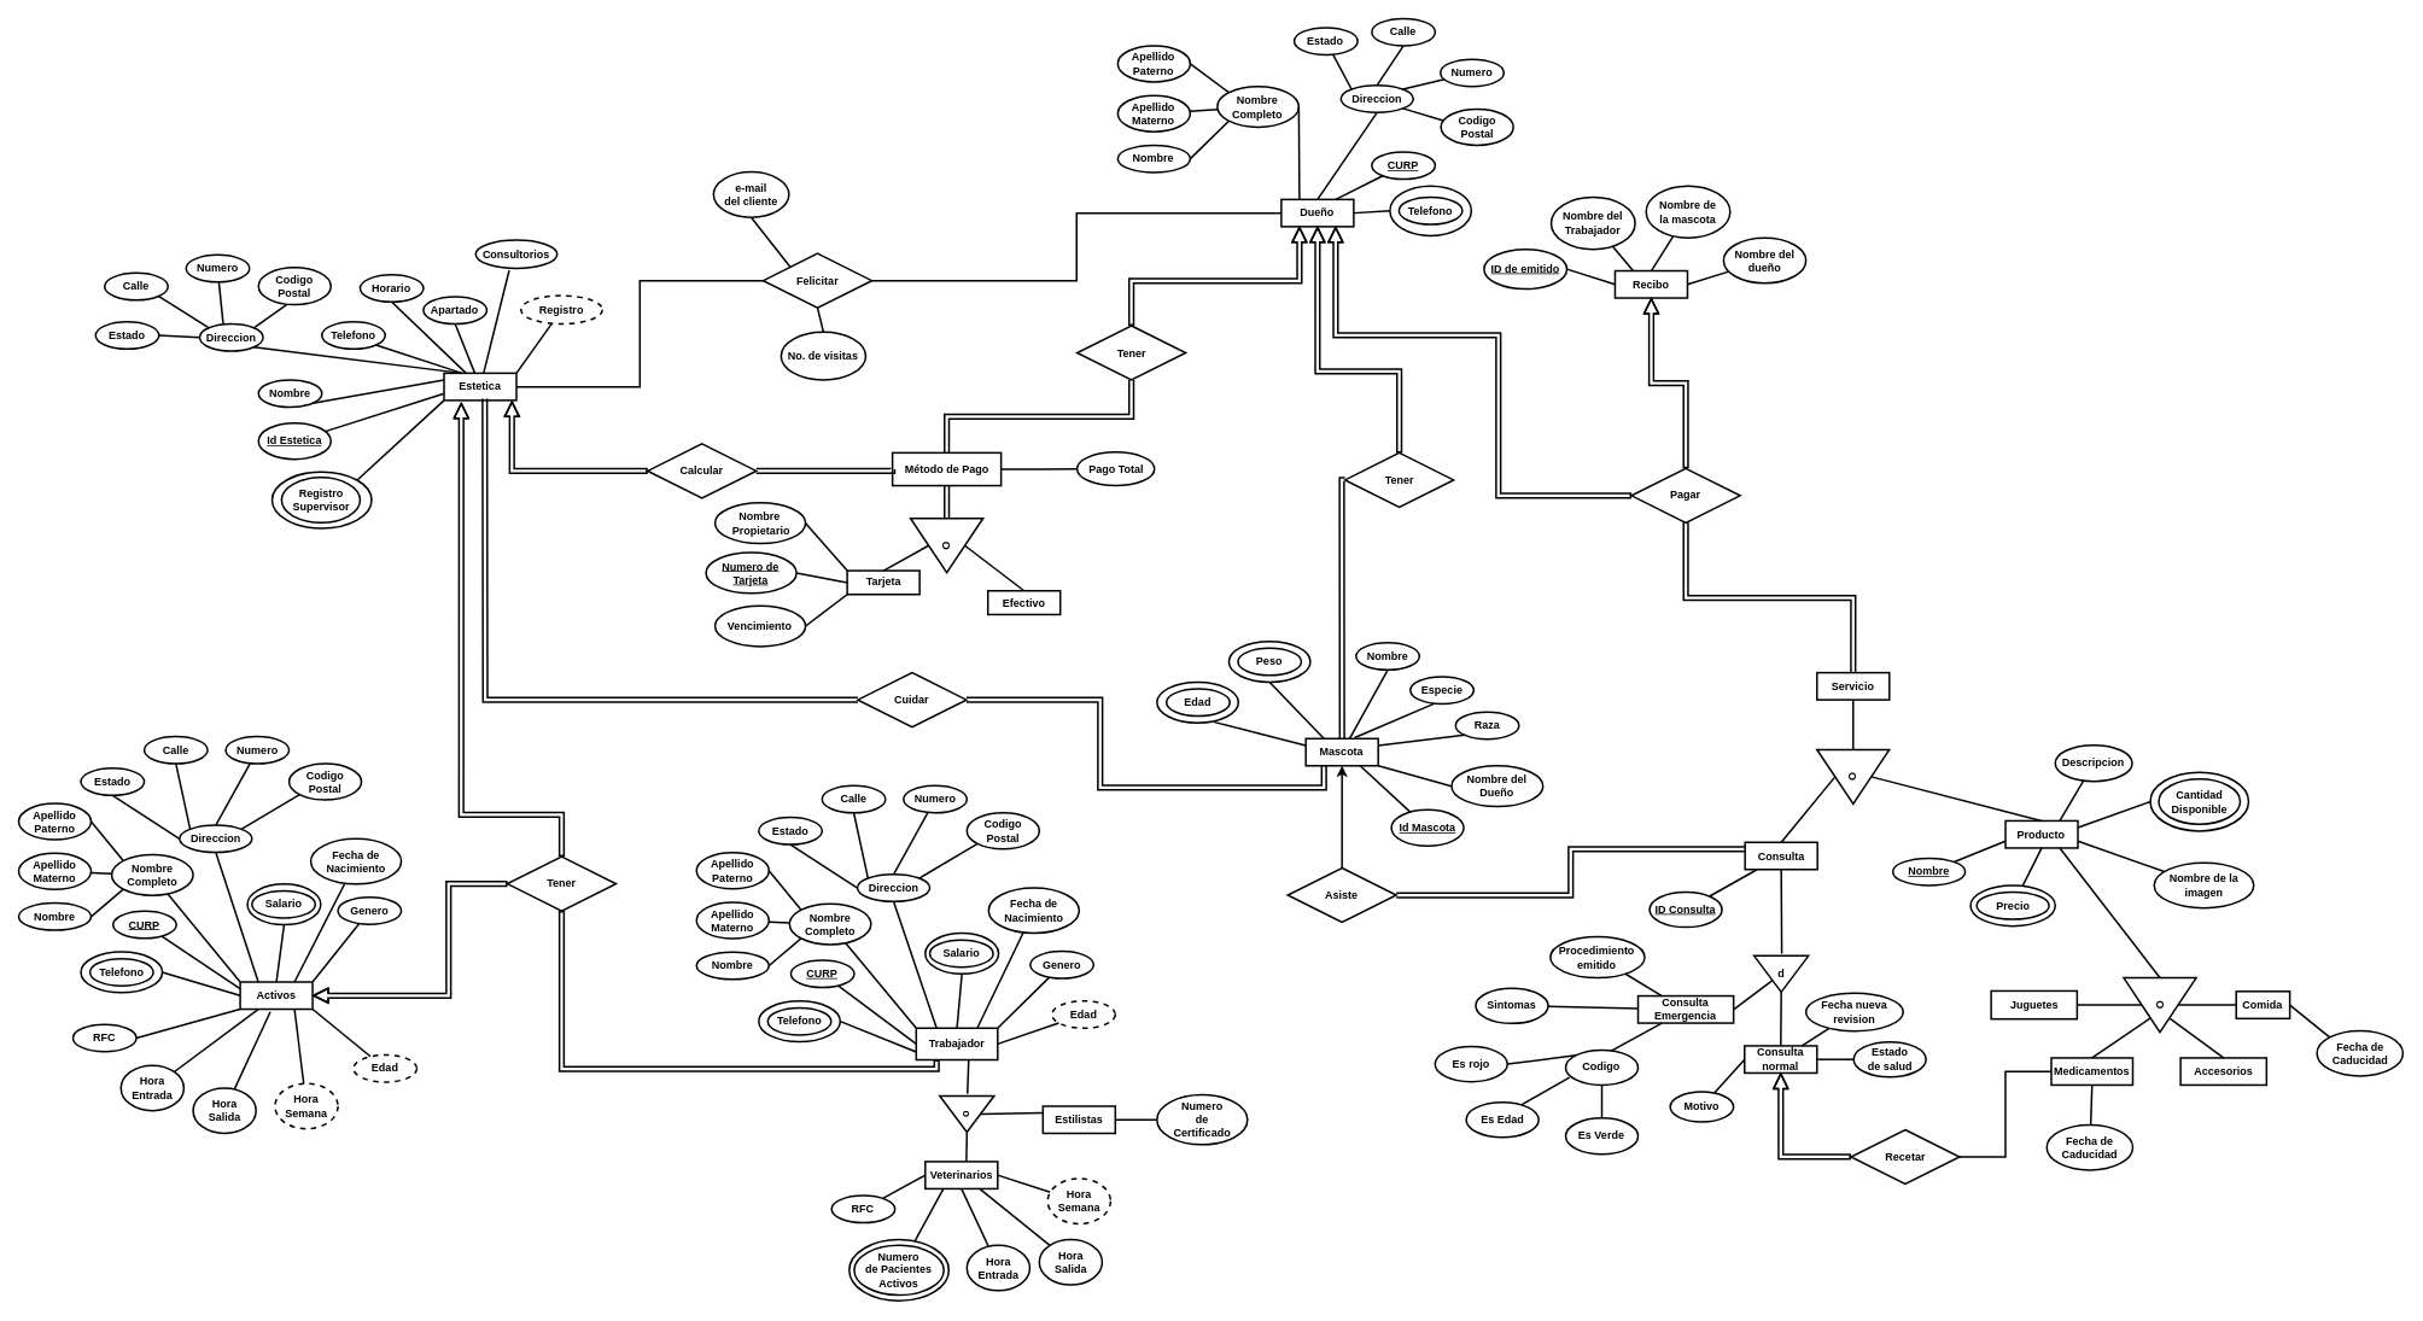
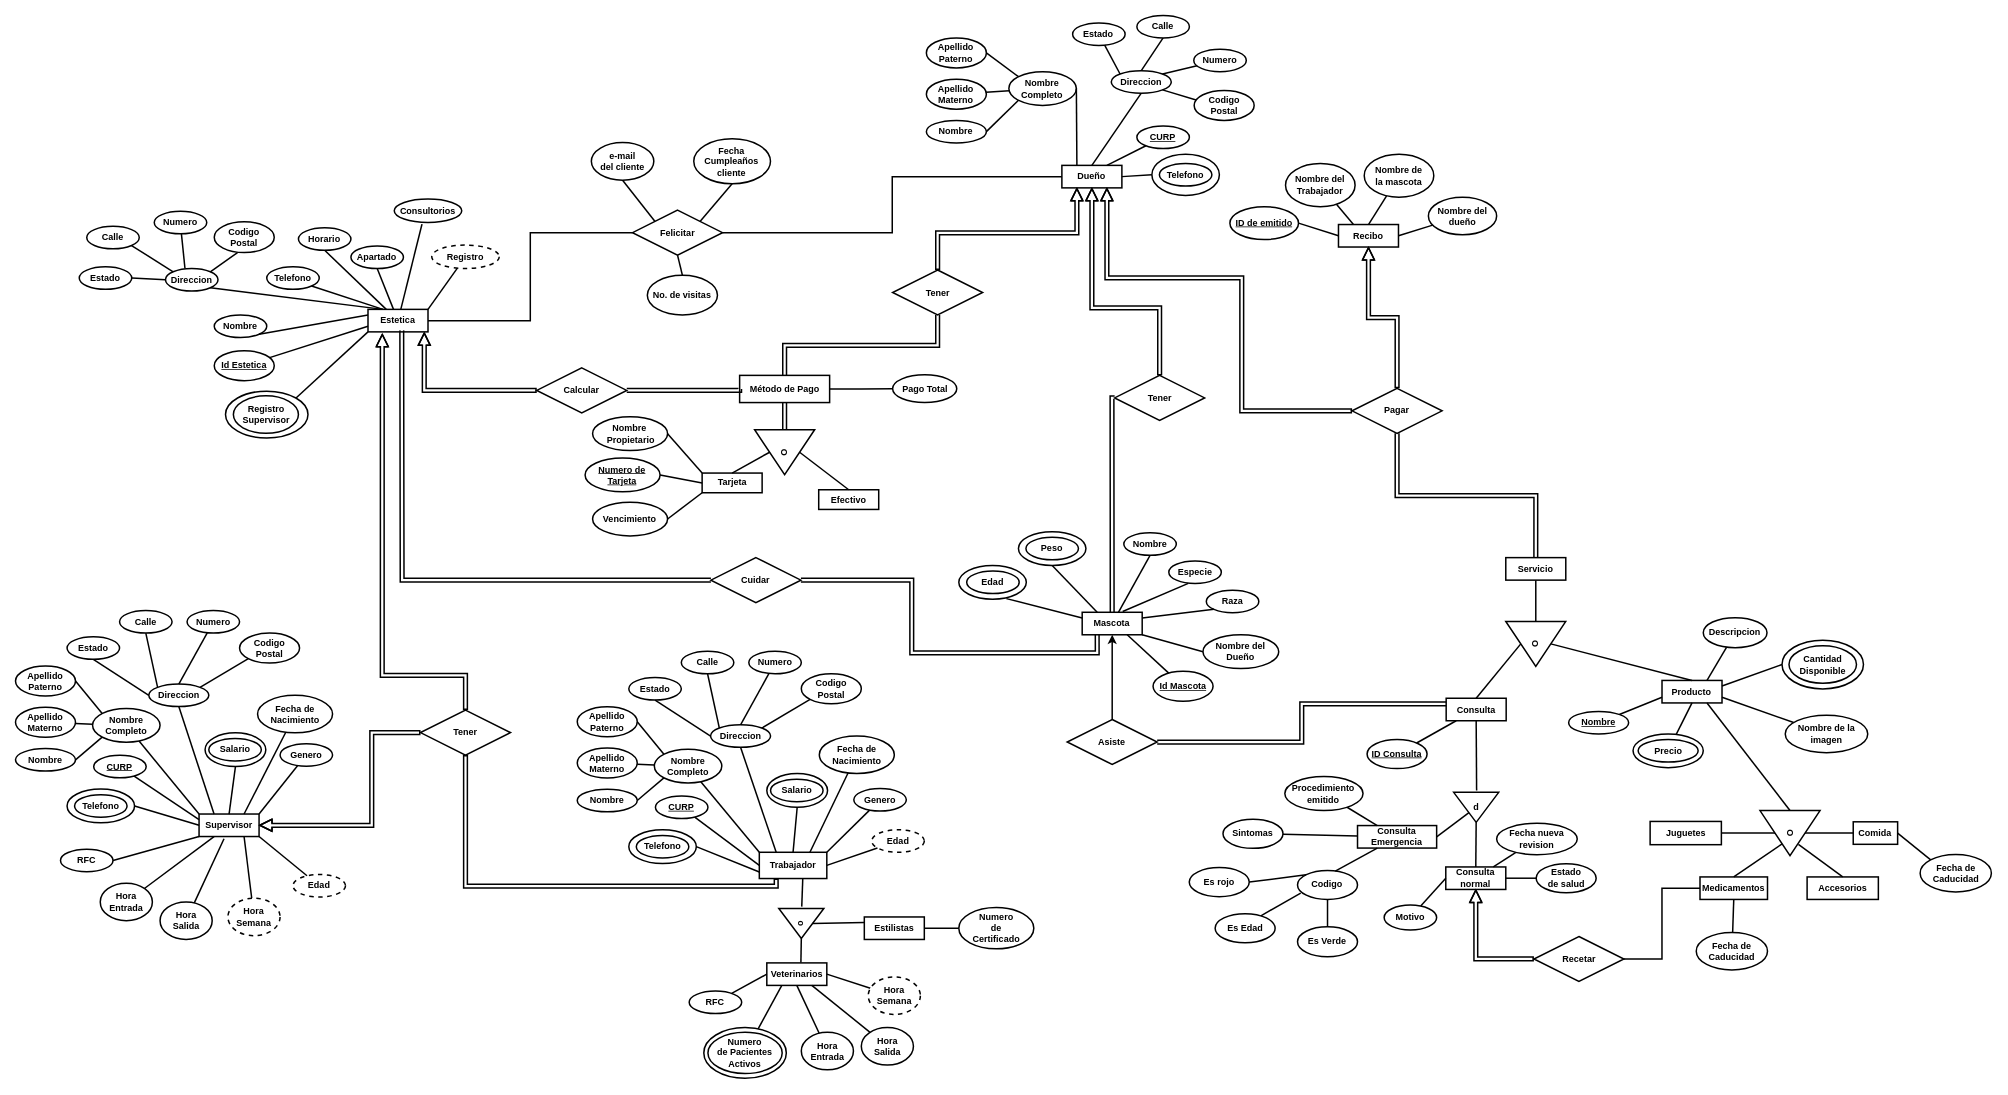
+ <mxCell id="258" value="&lt;div&gt;Fecha &lt;br&gt;&lt;/div&gt;&lt;div&gt;Cumpleaños&lt;/div&gt;cliente" style="ellipse;whiteSpace=wrap;html=1;strokeWidth=2;fontStyle=1" vertex="1" parent="1"><mxGeometry x="924.35" y="184.62" width="102.3" height="60" as="geometry" /></mxCell>
+ <mxCell id="257" value="" style="endArrow=none;html=1;rounded=0;strokeWidth=2;fontStyle=1;exitX=1;exitY=0;exitDx=0;exitDy=0;entryX=0.5;entryY=1;entryDx=0;entryDy=0;" edge="1" parent="1" source="212" target="258"><mxGeometry width="50" height="50" relative="1" as="geometry"><mxPoint x="727.7" y="168.14" as="sourcePoint" /><mxPoint x="972.7" y="239.75" as="targetPoint" /></mxGeometry></mxCell>
- <mxCell id="214" value="Activos" style="rounded=0;whiteSpace=wrap;html=1;fontStyle=1;strokeWidth=2;" vertex="1" parent="1"><mxGeometry x="264.75" y="1084.87" width="80" height="30" as="geometry" /></mxCell>
+ <mxCell id="214" value="Supervisor" style="rounded=0;whiteSpace=wrap;html=1;fontStyle=1;strokeWidth=2;" vertex="1" parent="1"><mxGeometry x="264.75" y="1084.87" width="80" height="30" as="geometry" /></mxCell>
